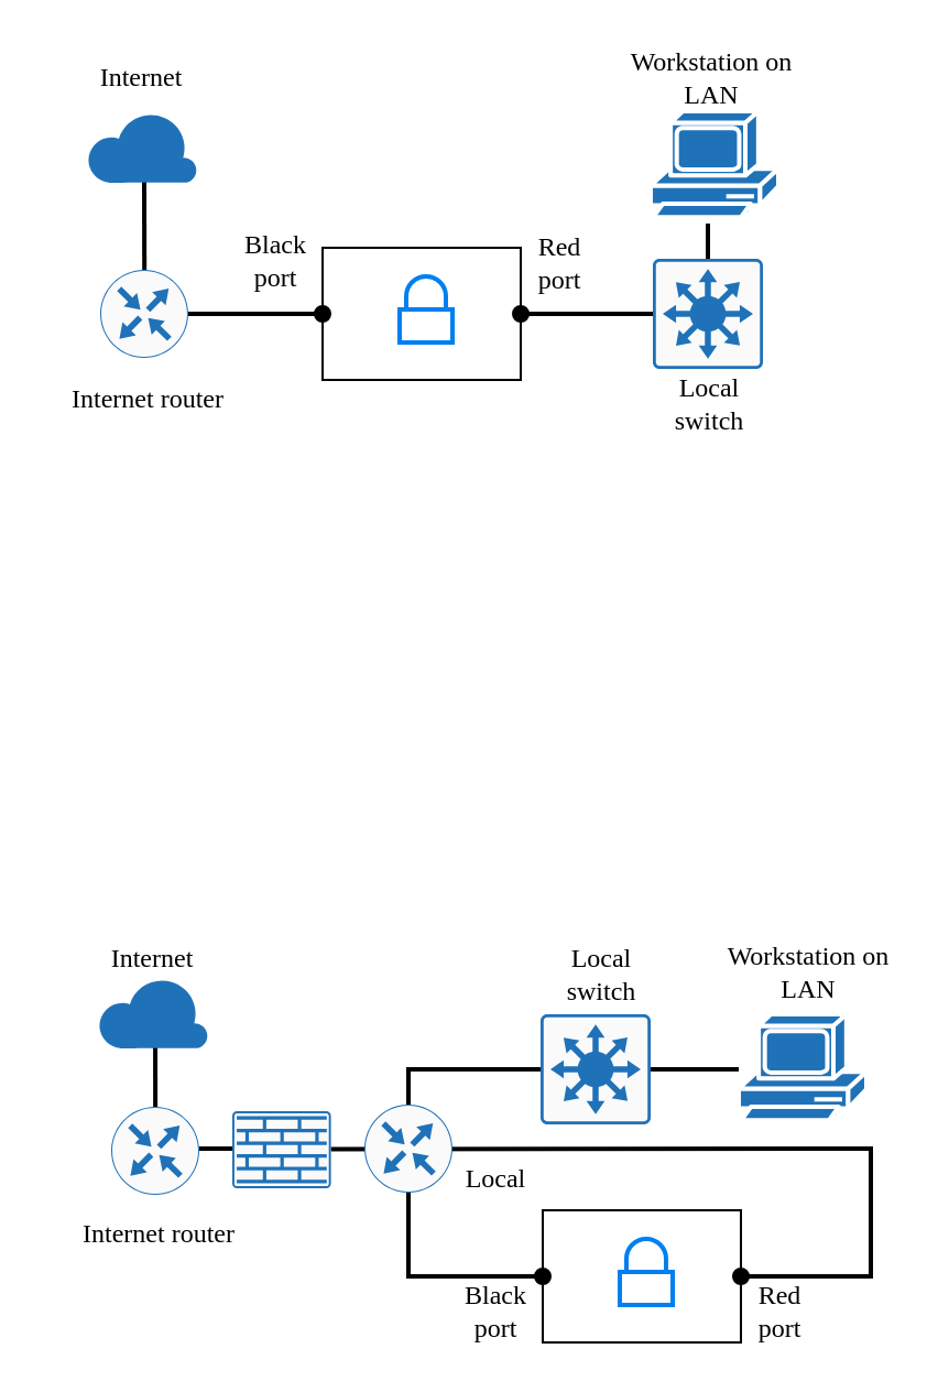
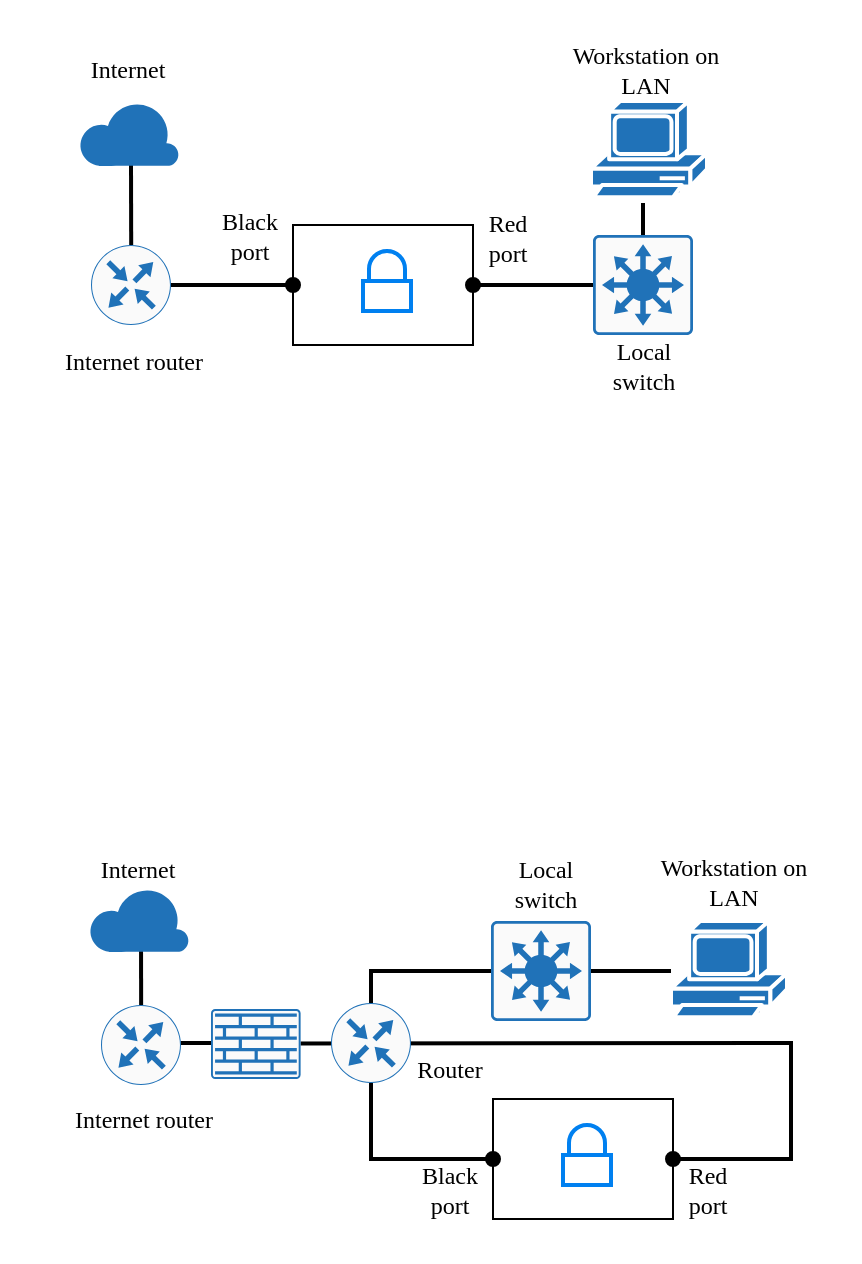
- <mxCell id="26" value="&lt;font face=&quot;Lucida Console&quot;&gt;Local&lt;/font&gt;" style="text;html=1;align=center;verticalAlign=middle;whiteSpace=wrap;rounded=0;" parent="1" vertex="1"><mxGeometry x="195" y="520" width="60" height="30" as="geometry" /></mxCell>
+ <mxCell id="26" value="&lt;font face=&quot;Lucida Console&quot;&gt;Router&lt;/font&gt;" style="text;html=1;align=center;verticalAlign=middle;whiteSpace=wrap;rounded=0;" parent="1" vertex="1"><mxGeometry x="195" y="520" width="60" height="30" as="geometry" /></mxCell>
